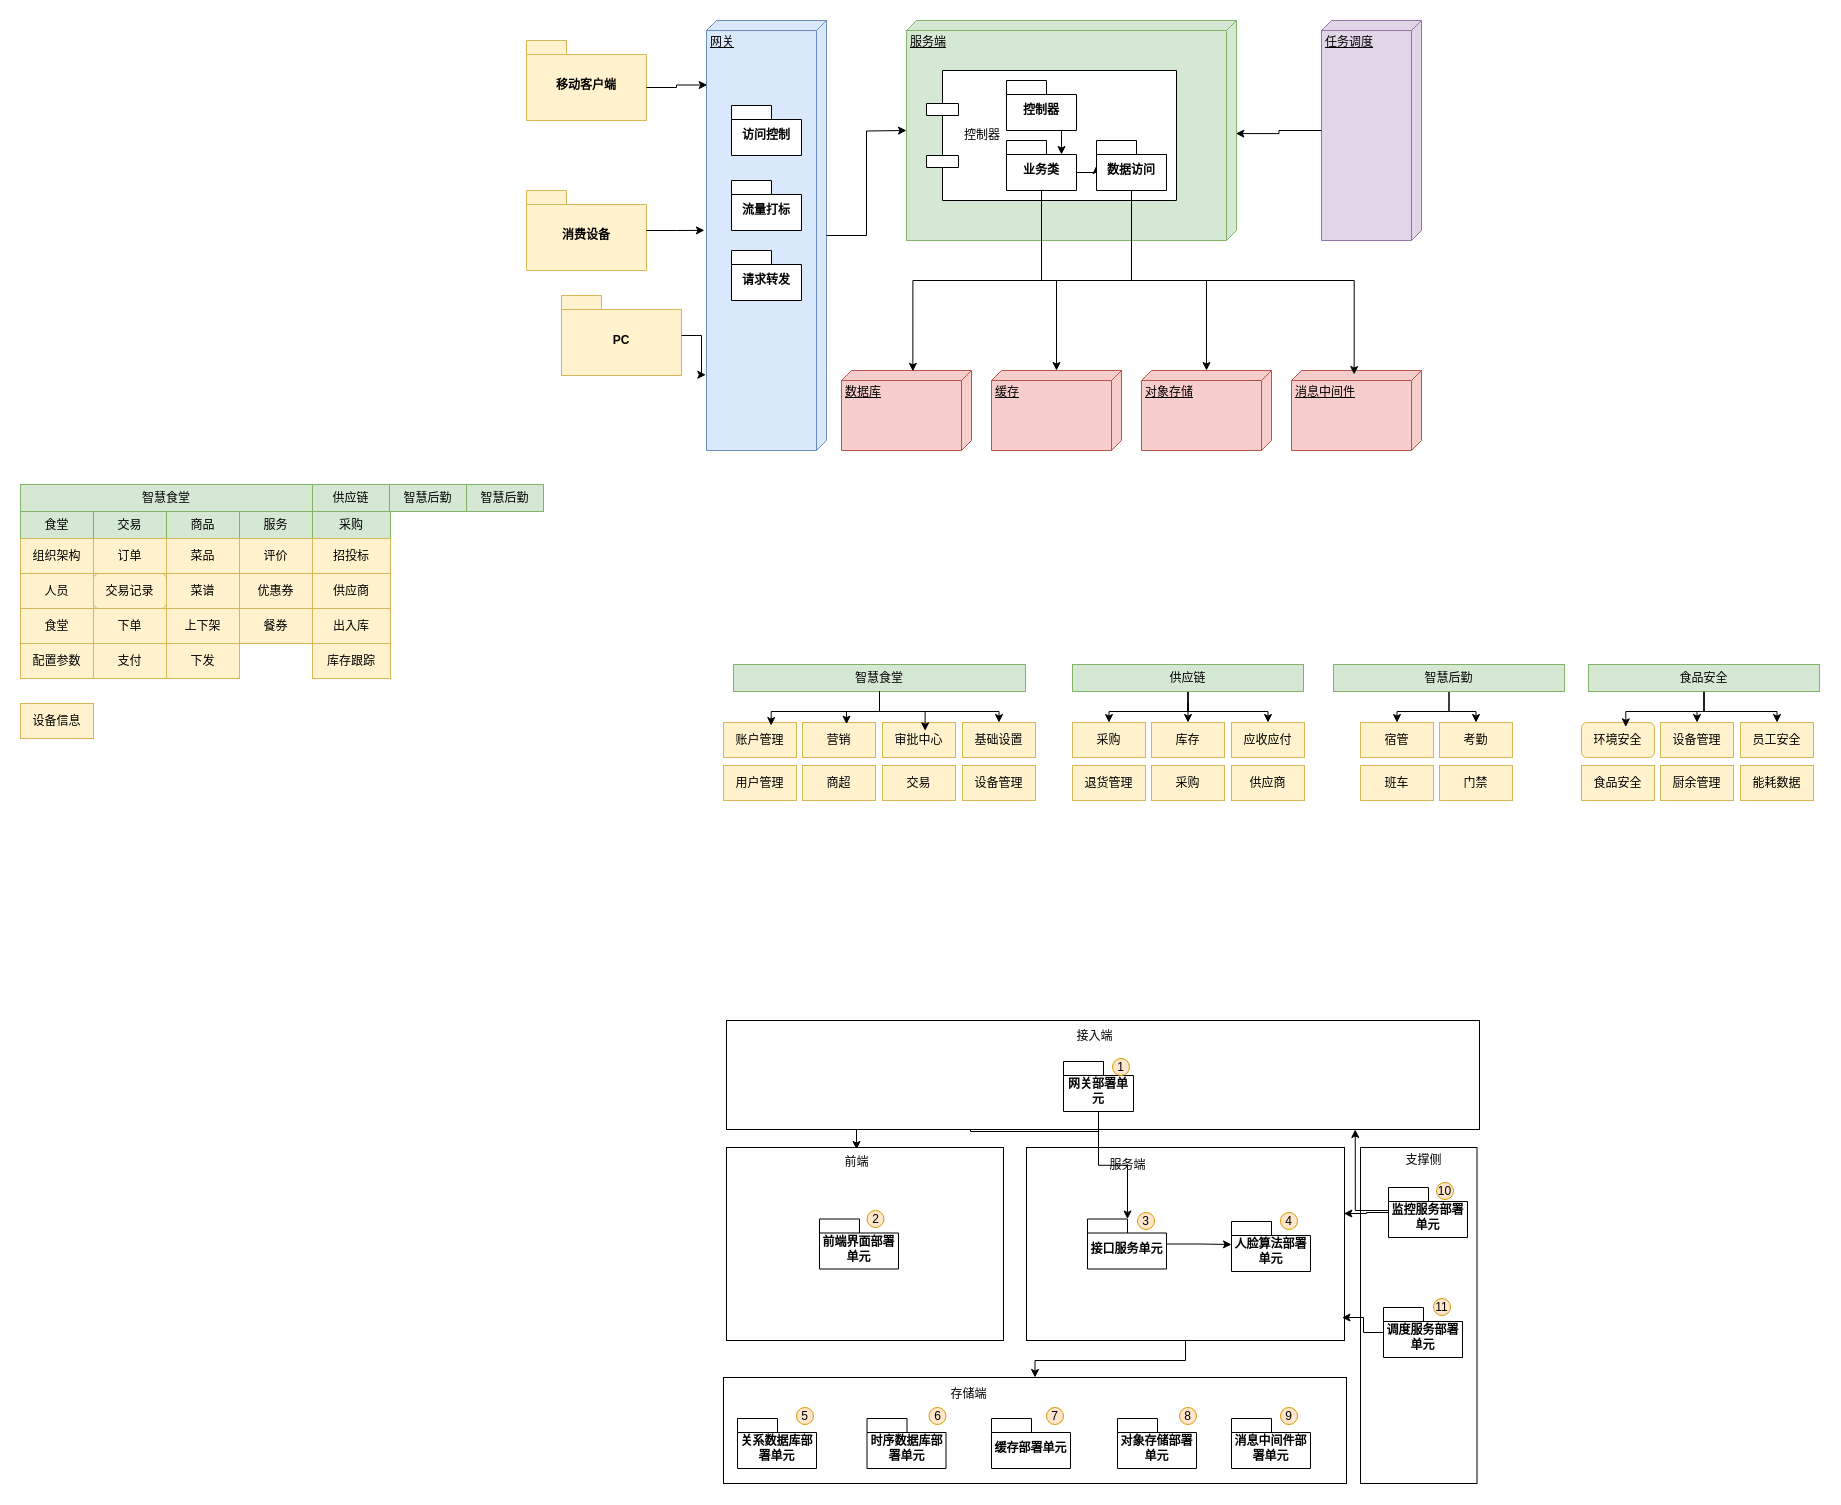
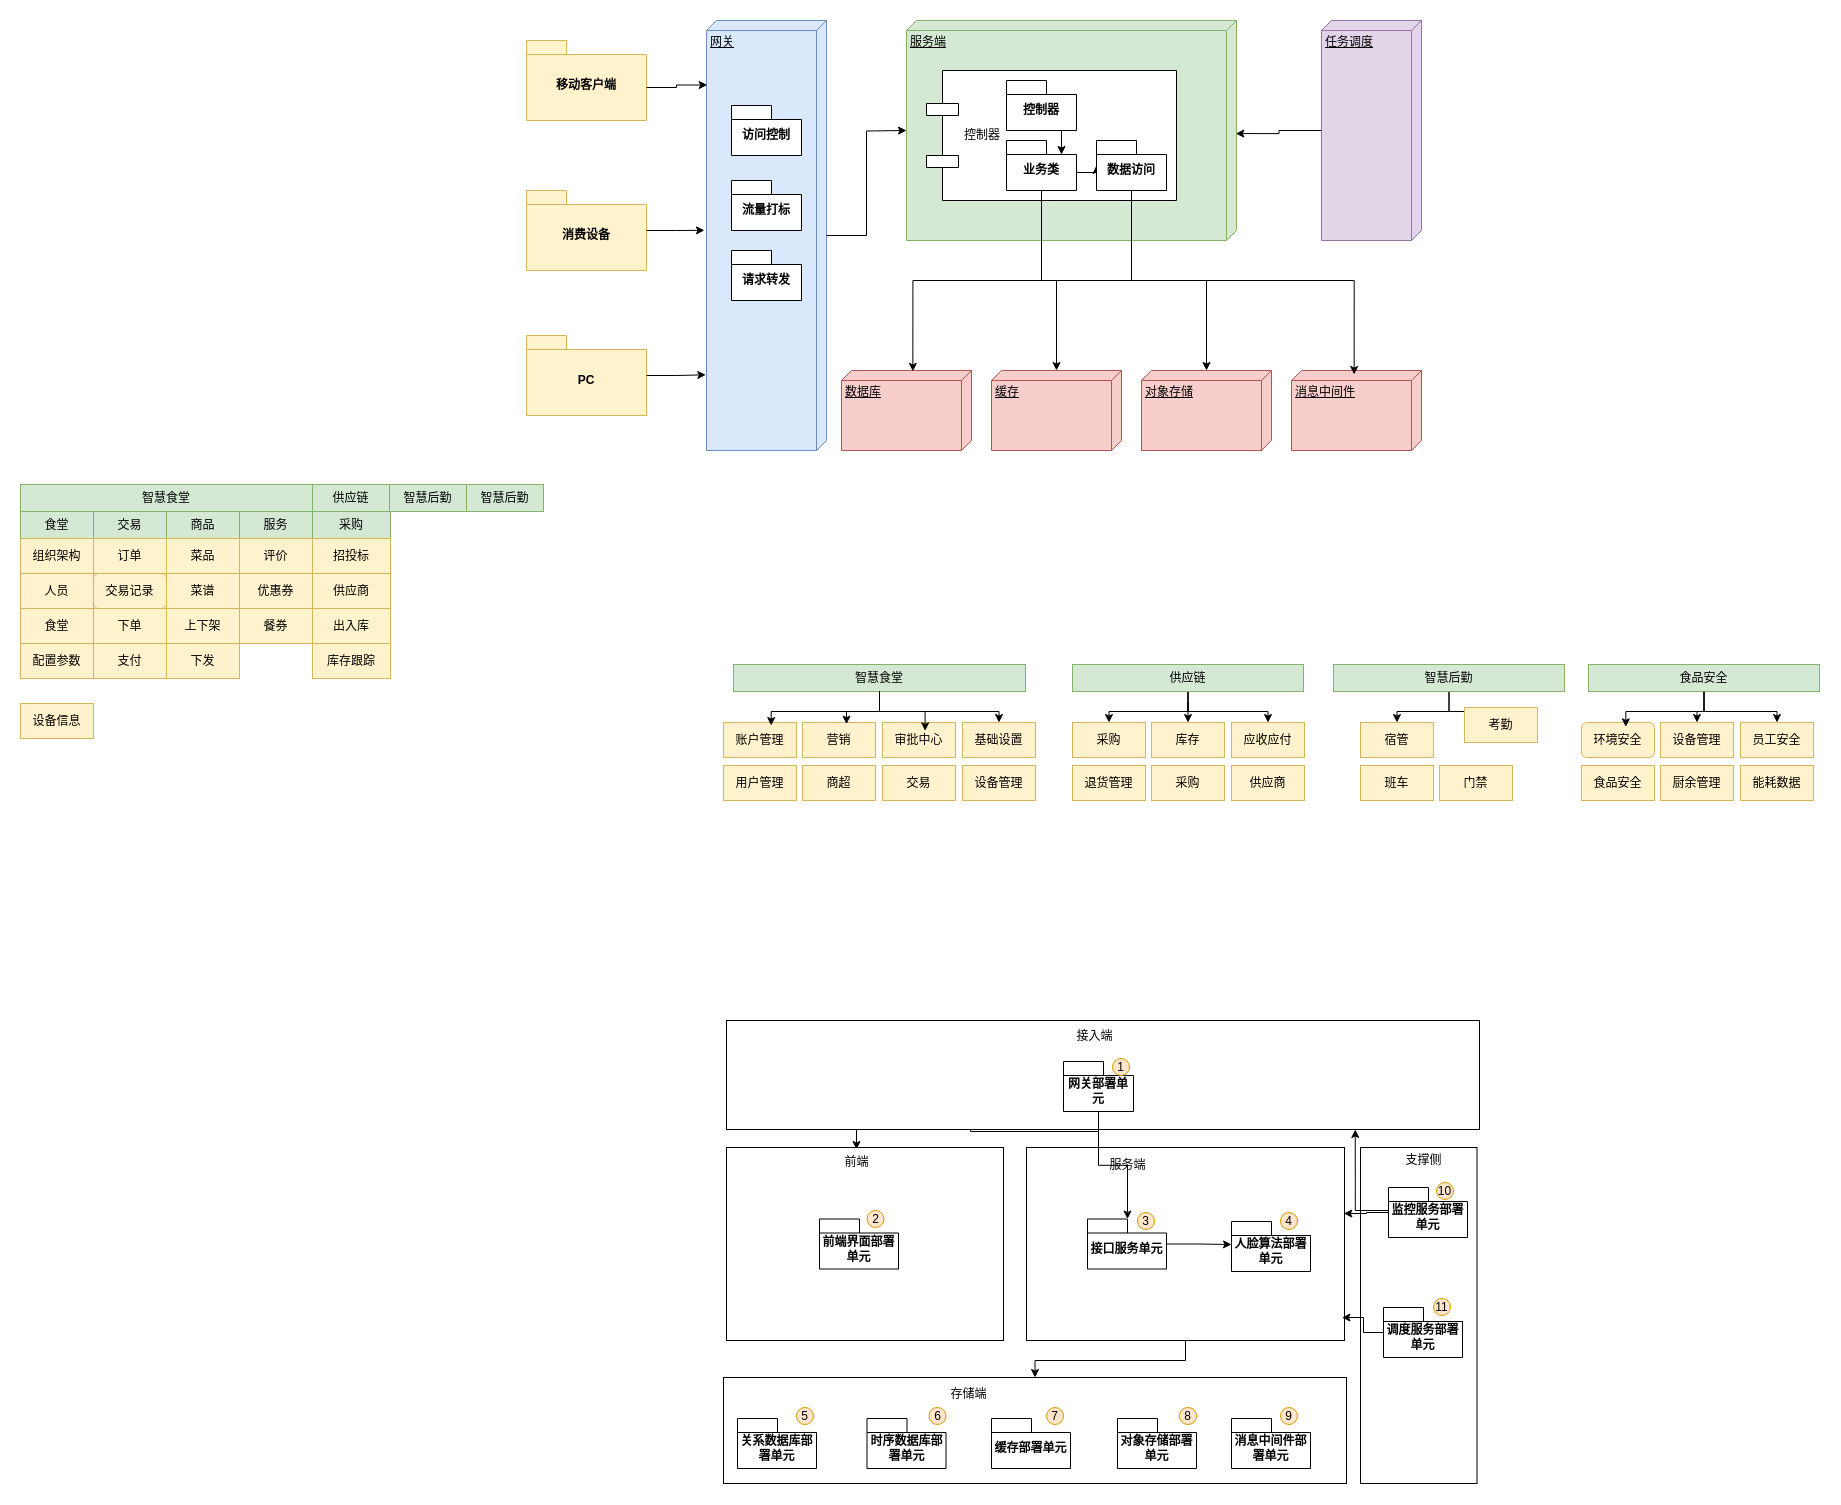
- <mxCell id="26" value="PC" style="shape=folder;fontStyle=1;spacingTop=10;tabWidth=40;tabHeight=14;tabPosition=left;html=1;whiteSpace=wrap;shadow=0;fillColor=#fff2cc;strokeColor=#d6b656;" parent="1" vertex="1"><mxGeometry x="561" y="295" width="120" height="80" as="geometry" /></mxCell>
+ <mxCell id="26" value="PC" style="shape=folder;fontStyle=1;spacingTop=10;tabWidth=40;tabHeight=14;tabPosition=left;html=1;whiteSpace=wrap;shadow=0;fillColor=#fff2cc;strokeColor=#d6b656;" parent="1" vertex="1"><mxGeometry x="526" y="335" width="120" height="80" as="geometry" /></mxCell>
- <mxCell id="82" value="考勤" style="rounded=0;whiteSpace=wrap;html=1;fillColor=#fff2cc;strokeColor=#d6b656;" parent="1" vertex="1"><mxGeometry x="1439" y="722" width="73" height="35" as="geometry" /></mxCell>
+ <mxCell id="82" value="考勤" style="rounded=0;whiteSpace=wrap;html=1;fillColor=#fff2cc;strokeColor=#d6b656;" parent="1" vertex="1"><mxGeometry x="1464" y="707" width="73" height="35" as="geometry" /></mxCell>
